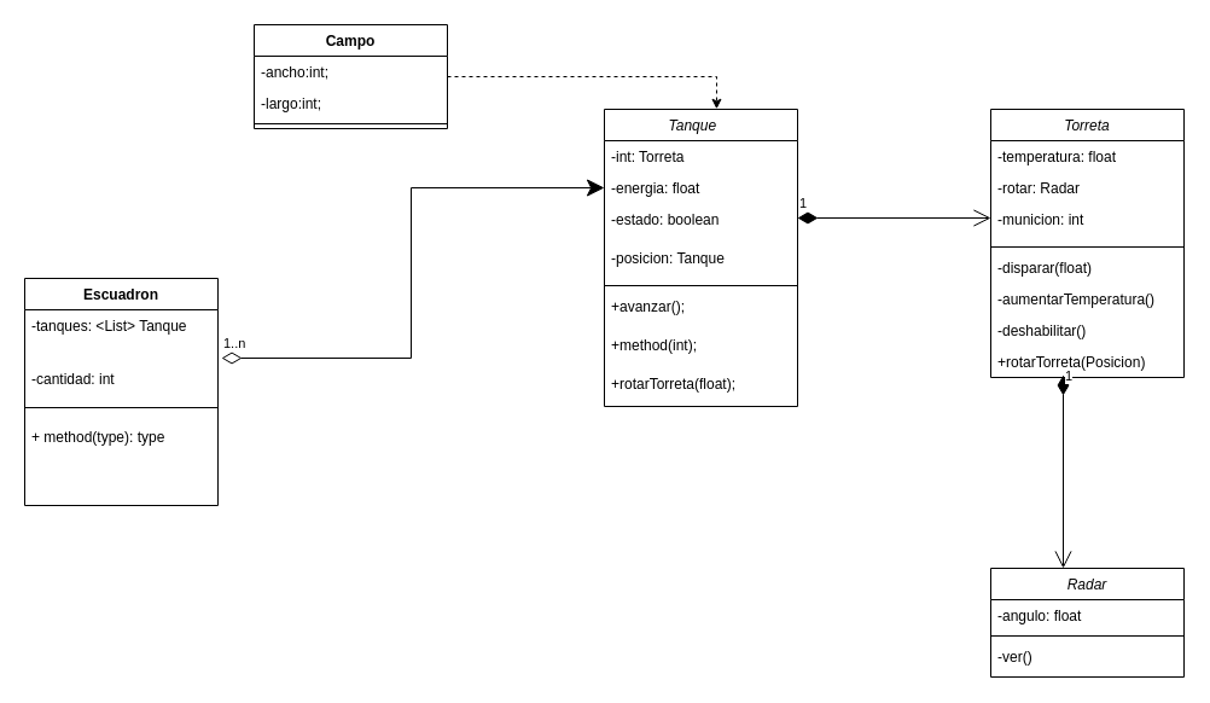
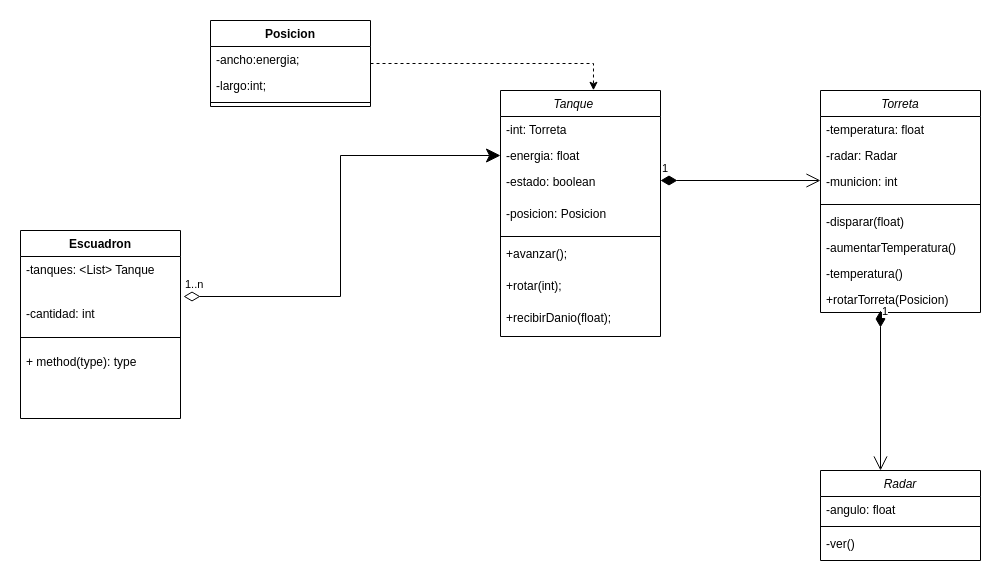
- <mxCell id="27" value="Campo" style="swimlane;fontStyle=1;align=center;verticalAlign=top;childLayout=stackLayout;horizontal=1;startSize=26;horizontalStack=0;resizeParent=1;resizeParentMax=0;resizeLast=0;collapsible=1;marginBottom=0;whiteSpace=wrap;html=1;" parent="1" vertex="1"><mxGeometry x="210" y="20" width="160" height="86" as="geometry" /></mxCell>
+ <mxCell id="27" value="Posicion" style="swimlane;fontStyle=1;align=center;verticalAlign=top;childLayout=stackLayout;horizontal=1;startSize=26;horizontalStack=0;resizeParent=1;resizeParentMax=0;resizeLast=0;collapsible=1;marginBottom=0;whiteSpace=wrap;html=1;" parent="1" vertex="1"><mxGeometry x="210" y="20" width="160" height="86" as="geometry" /></mxCell>
- <mxCell id="28" value="&lt;div&gt;-ancho:int;&lt;/div&gt;&lt;div&gt;&lt;br&gt;&lt;/div&gt;" style="text;strokeColor=none;fillColor=none;align=left;verticalAlign=top;spacingLeft=4;spacingRight=4;overflow=hidden;rotatable=0;points=[[0,0.5],[1,0.5]];portConstraint=eastwest;whiteSpace=wrap;html=1;" parent="27" vertex="1"><mxGeometry y="26" width="160" height="26" as="geometry" /></mxCell>
+ <mxCell id="28" value="&lt;div&gt;-ancho:energia;&lt;/div&gt;&lt;div&gt;&lt;br&gt;&lt;/div&gt;" style="text;strokeColor=none;fillColor=none;align=left;verticalAlign=top;spacingLeft=4;spacingRight=4;overflow=hidden;rotatable=0;points=[[0,0.5],[1,0.5]];portConstraint=eastwest;whiteSpace=wrap;html=1;" parent="27" vertex="1"><mxGeometry y="26" width="160" height="26" as="geometry" /></mxCell>
- <mxCell id="13" value="-rotar: Radar" style="text;align=left;verticalAlign=top;spacingLeft=4;spacingRight=4;overflow=hidden;rotatable=0;points=[[0,0.5],[1,0.5]];portConstraint=eastwest;" parent="11" vertex="1"><mxGeometry y="52" width="160" height="26" as="geometry" /></mxCell>
+ <mxCell id="13" value="-radar: Radar" style="text;align=left;verticalAlign=top;spacingLeft=4;spacingRight=4;overflow=hidden;rotatable=0;points=[[0,0.5],[1,0.5]];portConstraint=eastwest;" parent="11" vertex="1"><mxGeometry y="52" width="160" height="26" as="geometry" /></mxCell>
- <mxCell id="6" value="-posicion: Tanque" style="text;align=left;verticalAlign=top;spacingLeft=4;spacingRight=4;overflow=hidden;rotatable=0;points=[[0,0.5],[1,0.5]];portConstraint=eastwest;rounded=0;shadow=0;html=0;" parent="2" vertex="1"><mxGeometry y="110" width="160" height="32" as="geometry" /></mxCell>
+ <mxCell id="6" value="-posicion: Posicion" style="text;align=left;verticalAlign=top;spacingLeft=4;spacingRight=4;overflow=hidden;rotatable=0;points=[[0,0.5],[1,0.5]];portConstraint=eastwest;rounded=0;shadow=0;html=0;" parent="2" vertex="1"><mxGeometry y="110" width="160" height="32" as="geometry" /></mxCell>
- <mxCell id="18" value="-deshabilitar()" style="text;align=left;verticalAlign=top;spacingLeft=4;spacingRight=4;overflow=hidden;rotatable=0;points=[[0,0.5],[1,0.5]];portConstraint=eastwest;rounded=0;shadow=0;html=0;" parent="11" vertex="1"><mxGeometry y="170" width="160" height="26" as="geometry" /></mxCell>
+ <mxCell id="18" value="-temperatura()" style="text;align=left;verticalAlign=top;spacingLeft=4;spacingRight=4;overflow=hidden;rotatable=0;points=[[0,0.5],[1,0.5]];portConstraint=eastwest;rounded=0;shadow=0;html=0;" parent="11" vertex="1"><mxGeometry y="170" width="160" height="26" as="geometry" /></mxCell>
- <mxCell id="9" value="+method(int);" style="text;align=left;verticalAlign=top;spacingLeft=4;spacingRight=4;overflow=hidden;rotatable=0;points=[[0,0.5],[1,0.5]];portConstraint=eastwest;rounded=0;shadow=0;html=0;" parent="2" vertex="1"><mxGeometry y="182" width="160" height="32" as="geometry" /></mxCell>
+ <mxCell id="9" value="+rotar(int);" style="text;align=left;verticalAlign=top;spacingLeft=4;spacingRight=4;overflow=hidden;rotatable=0;points=[[0,0.5],[1,0.5]];portConstraint=eastwest;rounded=0;shadow=0;html=0;" parent="2" vertex="1"><mxGeometry y="182" width="160" height="32" as="geometry" /></mxCell>
- <mxCell id="10" value="+rotarTorreta(float);" style="text;align=left;verticalAlign=top;spacingLeft=4;spacingRight=4;overflow=hidden;rotatable=0;points=[[0,0.5],[1,0.5]];portConstraint=eastwest;rounded=0;shadow=0;html=0;" parent="2" vertex="1"><mxGeometry y="214" width="160" height="32" as="geometry" /></mxCell>
+ <mxCell id="10" value="+recibirDanio(float);" style="text;align=left;verticalAlign=top;spacingLeft=4;spacingRight=4;overflow=hidden;rotatable=0;points=[[0,0.5],[1,0.5]];portConstraint=eastwest;rounded=0;shadow=0;html=0;" parent="2" vertex="1"><mxGeometry y="214" width="160" height="32" as="geometry" /></mxCell>
